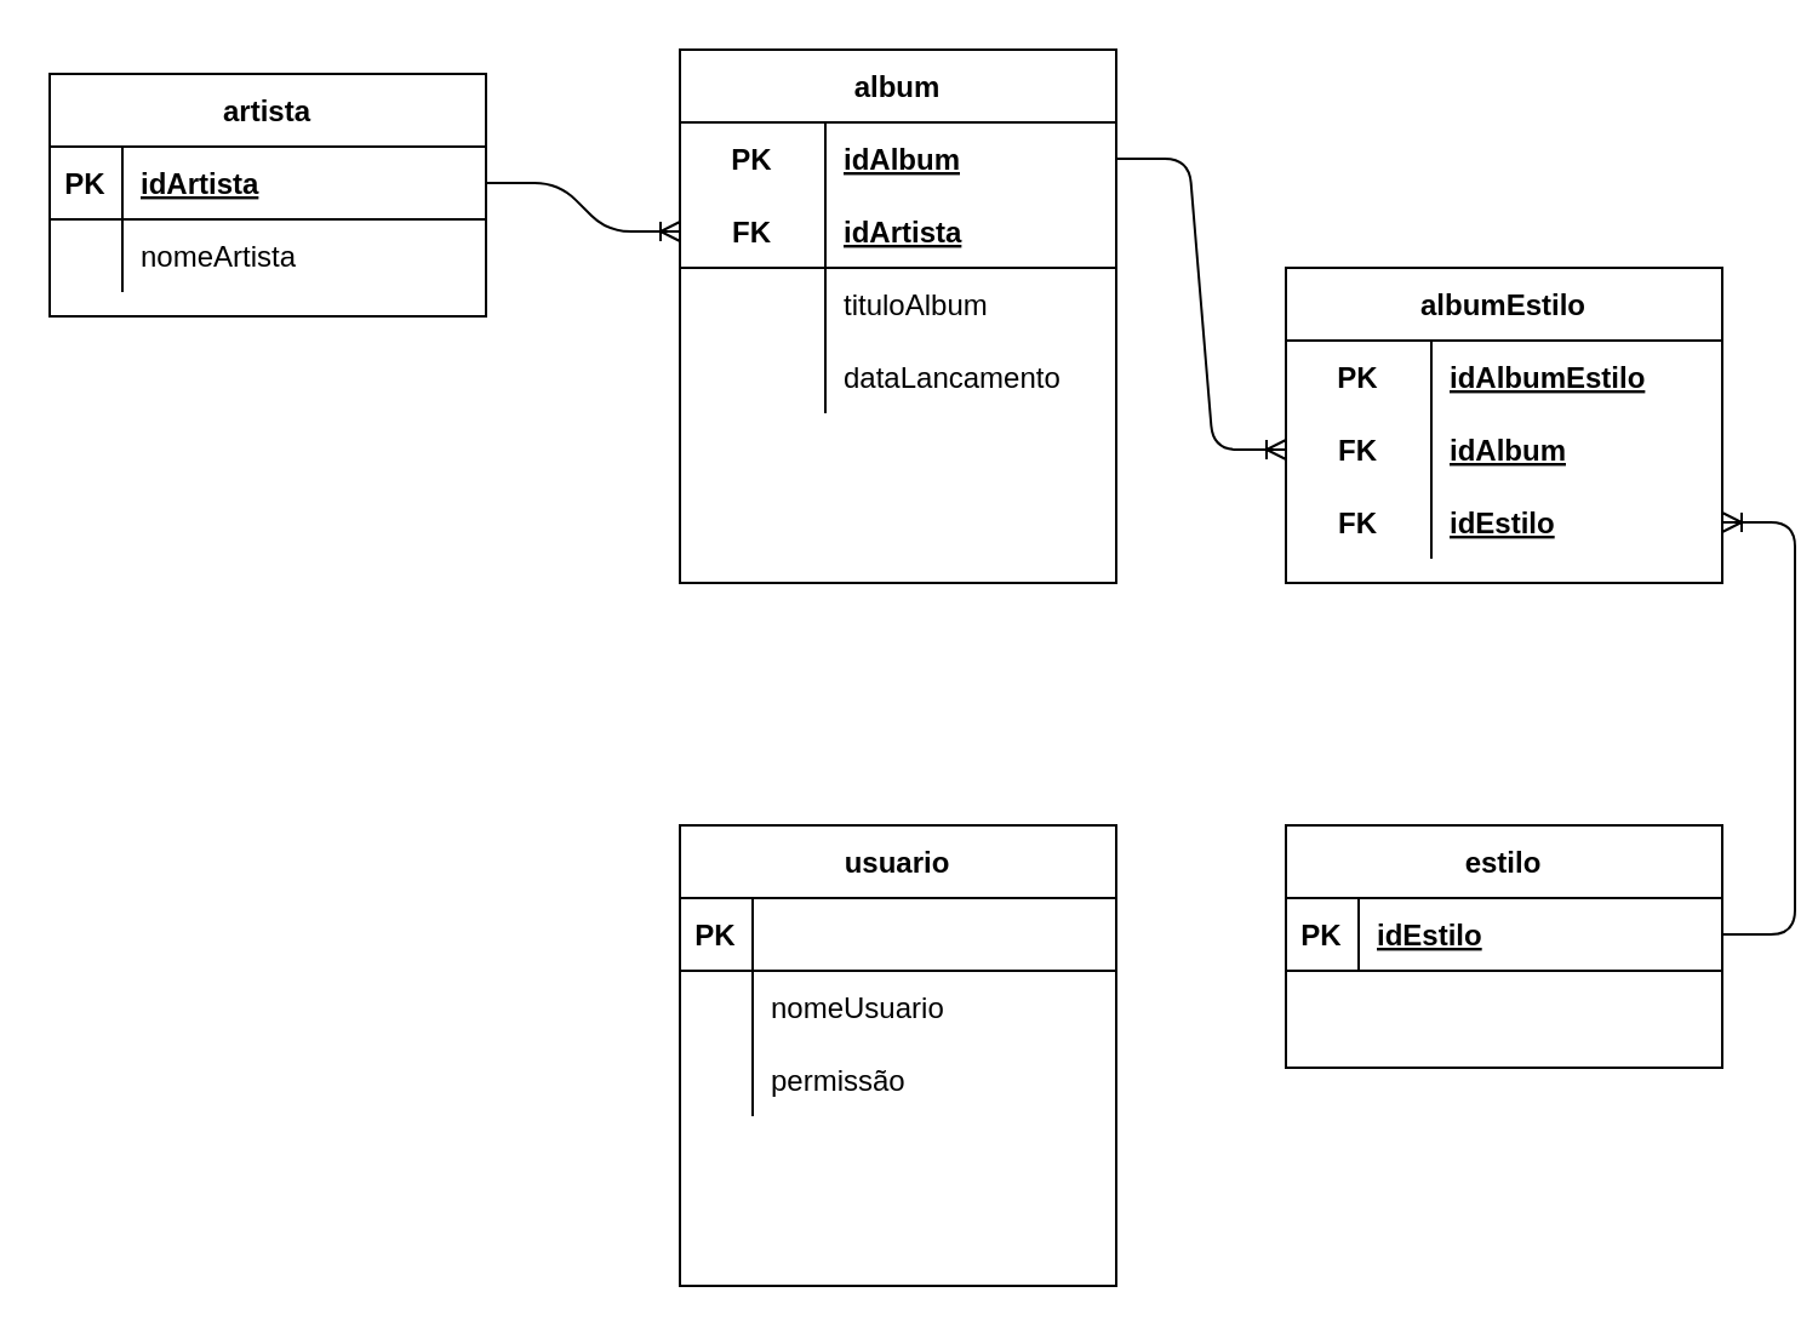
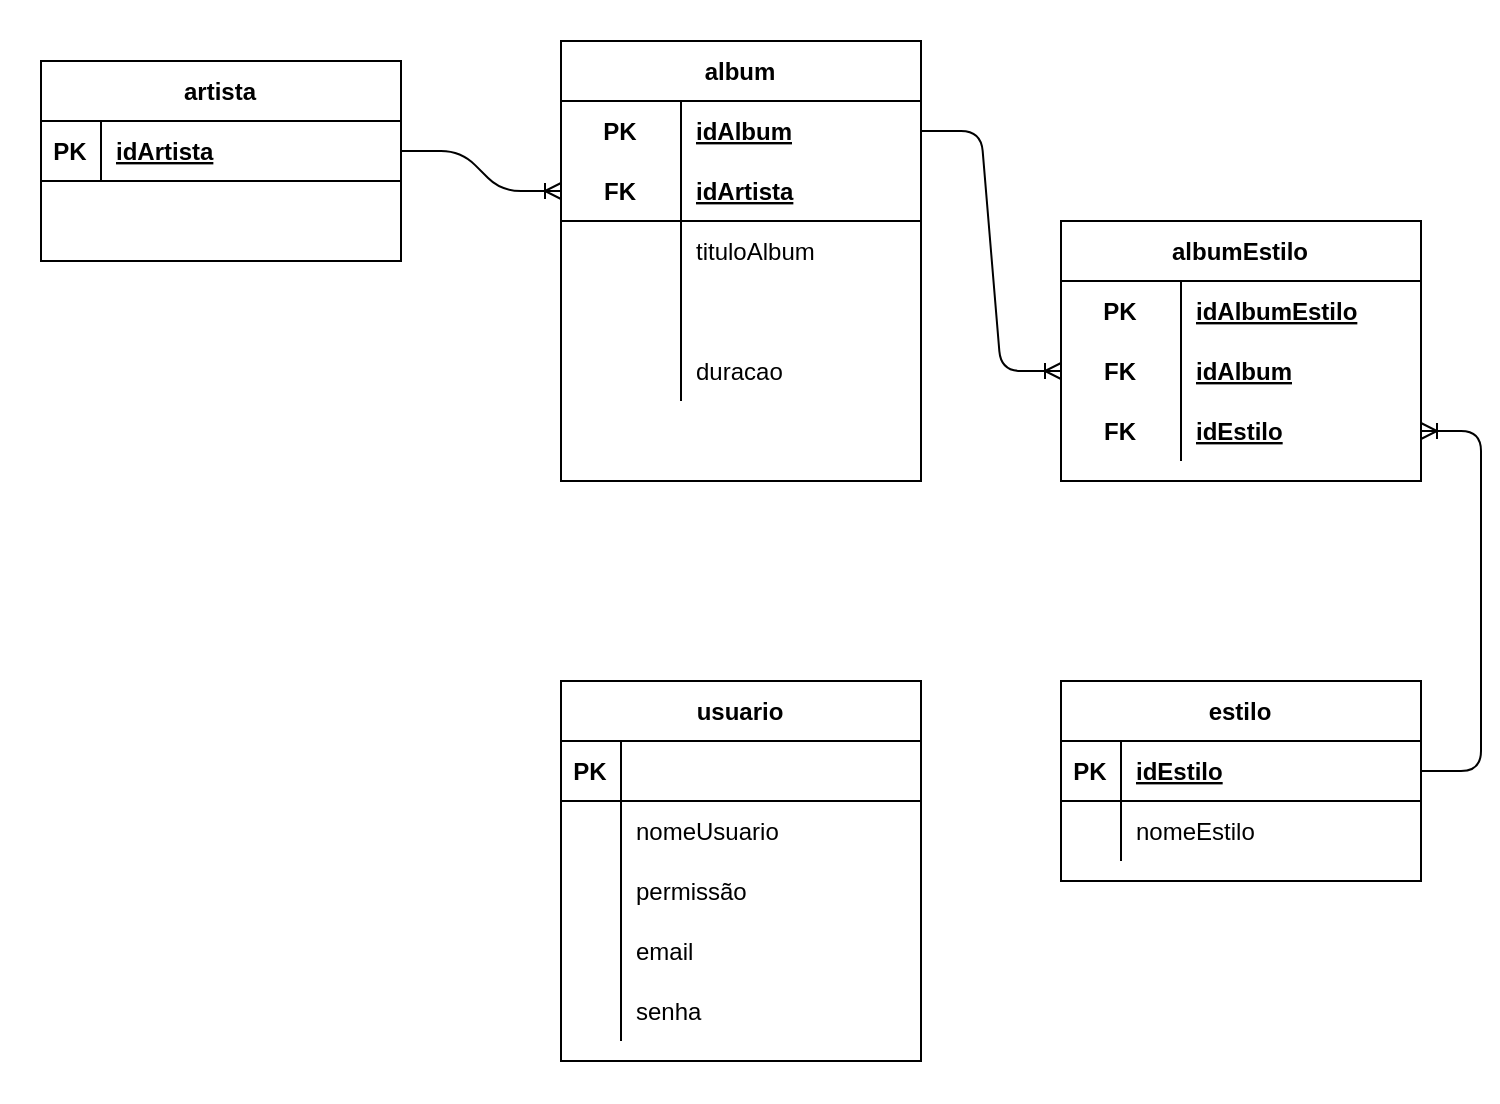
- <mxCell id="8" value="nomeArtista" style="shape=partialRectangle;connectable=0;fillColor=none;top=0;left=0;bottom=0;right=0;align=left;spacingLeft=6;overflow=hidden;" vertex="1" parent="6"><mxGeometry x="30" width="150" height="30" as="geometry" /></mxCell>
- <mxCell id="21" value="dataLancamento" style="shape=partialRectangle;connectable=0;fillColor=none;top=0;left=0;bottom=0;right=0;align=left;spacingLeft=6;overflow=hidden;" vertex="1" parent="19"><mxGeometry x="60" width="120" height="30" as="geometry" /></mxCell>
+ <mxCell id="24" value="duracao" style="shape=partialRectangle;connectable=0;fillColor=none;top=0;left=0;bottom=0;right=0;align=left;spacingLeft=6;overflow=hidden;" vertex="1" parent="22"><mxGeometry x="60" width="120" height="30" as="geometry" /></mxCell>
+ <mxCell id="43" value="nomeEstilo" style="shape=partialRectangle;connectable=0;fillColor=none;top=0;left=0;bottom=0;right=0;align=left;spacingLeft=6;overflow=hidden;" vertex="1" parent="41"><mxGeometry x="30" width="150" height="30" as="geometry" /></mxCell>
+ <mxCell id="58" value="email" style="shape=partialRectangle;connectable=0;fillColor=none;top=0;left=0;bottom=0;right=0;align=left;spacingLeft=6;overflow=hidden;" vertex="1" parent="56"><mxGeometry x="30" width="150" height="30" as="geometry" /></mxCell>
+ <mxCell id="61" value="senha" style="shape=partialRectangle;connectable=0;fillColor=none;top=0;left=0;bottom=0;right=0;align=left;spacingLeft=6;overflow=hidden;" vertex="1" parent="59"><mxGeometry x="30" width="150" height="30" as="geometry" /></mxCell>
